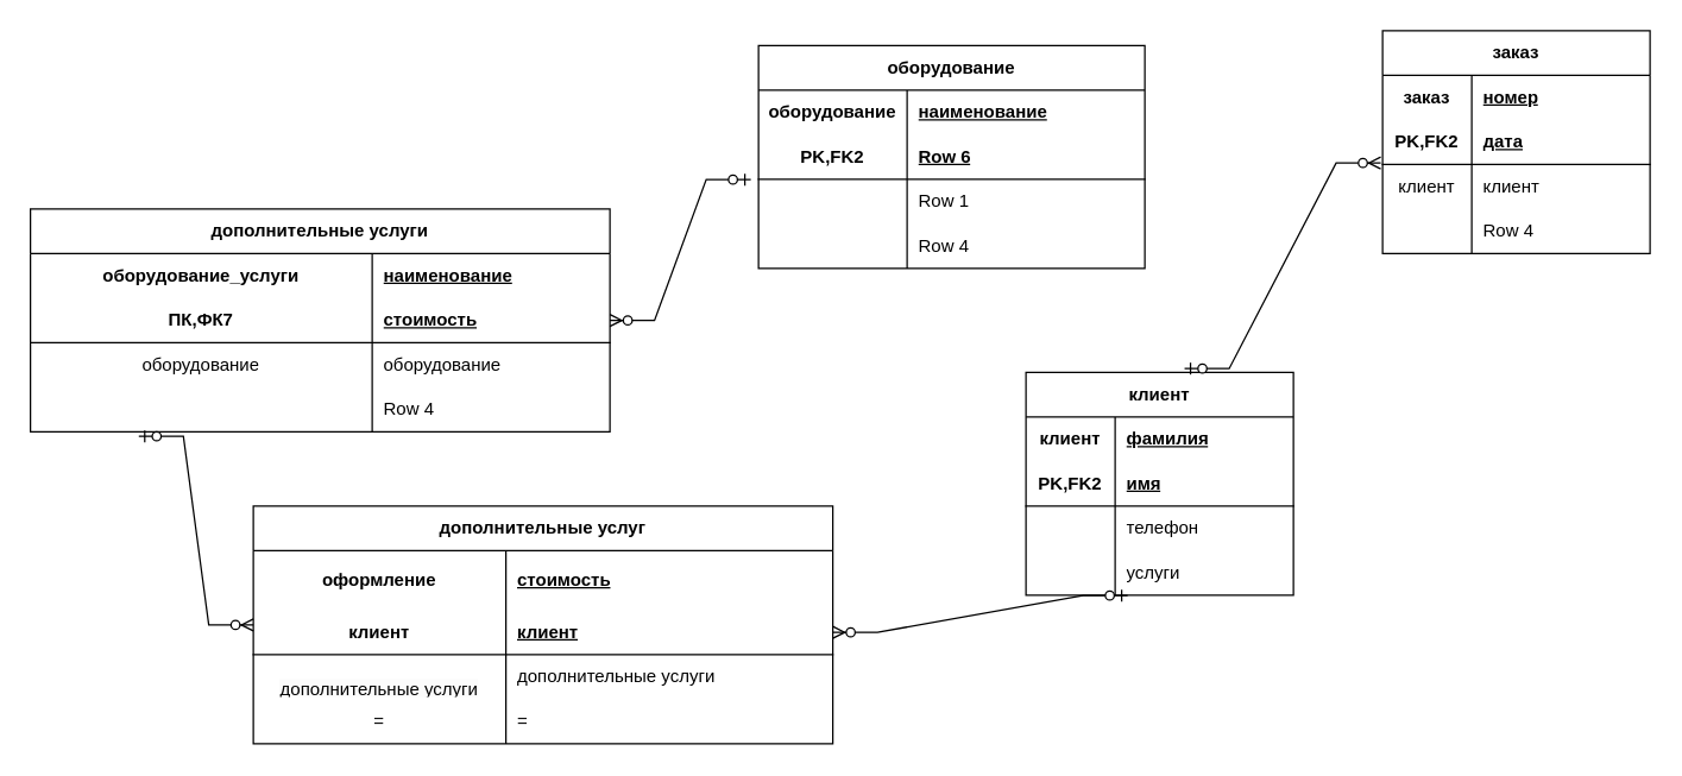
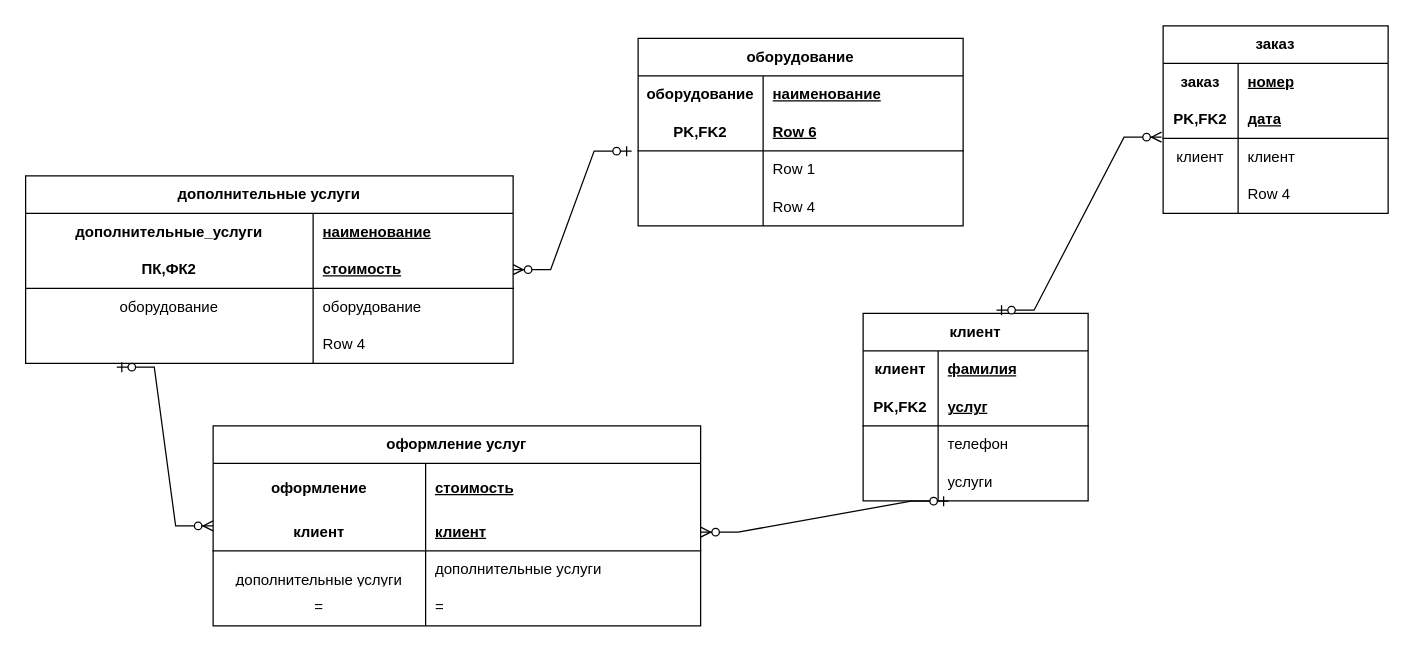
- <mxCell id="4" value="&lt;font style=&quot;vertical-align: inherit;&quot;&gt;&lt;font style=&quot;vertical-align: inherit;&quot;&gt;&lt;font style=&quot;vertical-align: inherit;&quot;&gt;&lt;font style=&quot;vertical-align: inherit;&quot;&gt;&lt;font style=&quot;vertical-align: inherit;&quot;&gt;&lt;font style=&quot;vertical-align: inherit;&quot;&gt;оборудование_услуги&lt;/font&gt;&lt;/font&gt;&lt;/font&gt;&lt;/font&gt;&lt;/font&gt;&lt;/font&gt;" style="shape=partialRectangle;connectable=0;fillColor=none;top=0;left=0;bottom=0;right=0;fontStyle=1;overflow=hidden;html=1;whiteSpace=wrap;" parent="3" vertex="1"><mxGeometry width="230" height="30" as="geometry"><mxRectangle width="230" height="30" as="alternateBounds" /></mxGeometry></mxCell>
+ <mxCell id="4" value="&lt;font style=&quot;vertical-align: inherit;&quot;&gt;&lt;font style=&quot;vertical-align: inherit;&quot;&gt;&lt;font style=&quot;vertical-align: inherit;&quot;&gt;&lt;font style=&quot;vertical-align: inherit;&quot;&gt;&lt;font style=&quot;vertical-align: inherit;&quot;&gt;&lt;font style=&quot;vertical-align: inherit;&quot;&gt;дополнительные_услуги&lt;/font&gt;&lt;/font&gt;&lt;/font&gt;&lt;/font&gt;&lt;/font&gt;&lt;/font&gt;" style="shape=partialRectangle;connectable=0;fillColor=none;top=0;left=0;bottom=0;right=0;fontStyle=1;overflow=hidden;html=1;whiteSpace=wrap;" parent="3" vertex="1"><mxGeometry width="230" height="30" as="geometry"><mxRectangle width="230" height="30" as="alternateBounds" /></mxGeometry></mxCell>
- <mxCell id="7" value="&lt;font style=&quot;vertical-align: inherit;&quot;&gt;&lt;font style=&quot;vertical-align: inherit;&quot;&gt;ПК,ФК7&lt;/font&gt;&lt;/font&gt;" style="shape=partialRectangle;connectable=0;fillColor=none;top=0;left=0;bottom=0;right=0;fontStyle=1;overflow=hidden;html=1;whiteSpace=wrap;" parent="6" vertex="1"><mxGeometry width="230" height="30" as="geometry"><mxRectangle width="230" height="30" as="alternateBounds" /></mxGeometry></mxCell>
+ <mxCell id="7" value="&lt;font style=&quot;vertical-align: inherit;&quot;&gt;&lt;font style=&quot;vertical-align: inherit;&quot;&gt;ПК,ФК2&lt;/font&gt;&lt;/font&gt;" style="shape=partialRectangle;connectable=0;fillColor=none;top=0;left=0;bottom=0;right=0;fontStyle=1;overflow=hidden;html=1;whiteSpace=wrap;" parent="6" vertex="1"><mxGeometry width="230" height="30" as="geometry"><mxRectangle width="230" height="30" as="alternateBounds" /></mxGeometry></mxCell>
- <mxCell id="49" value="&lt;font style=&quot;vertical-align: inherit;&quot;&gt;&lt;font style=&quot;vertical-align: inherit;&quot;&gt;имя&lt;/font&gt;&lt;/font&gt;" style="shape=partialRectangle;connectable=0;fillColor=none;top=0;left=0;bottom=0;right=0;align=left;spacingLeft=6;fontStyle=5;overflow=hidden;html=1;whiteSpace=wrap;" vertex="1" parent="47"><mxGeometry x="60" width="120" height="30" as="geometry"><mxRectangle width="120" height="30" as="alternateBounds" /></mxGeometry></mxCell>
+ <mxCell id="49" value="&lt;font style=&quot;vertical-align: inherit;&quot;&gt;&lt;font style=&quot;vertical-align: inherit;&quot;&gt;услуг&lt;/font&gt;&lt;/font&gt;" style="shape=partialRectangle;connectable=0;fillColor=none;top=0;left=0;bottom=0;right=0;align=left;spacingLeft=6;fontStyle=5;overflow=hidden;html=1;whiteSpace=wrap;" vertex="1" parent="47"><mxGeometry x="60" width="120" height="30" as="geometry"><mxRectangle width="120" height="30" as="alternateBounds" /></mxGeometry></mxCell>
- <mxCell id="30" value="&lt;font style=&quot;vertical-align: inherit;&quot;&gt;&lt;font style=&quot;vertical-align: inherit;&quot;&gt;дополнительные услуг&lt;/font&gt;&lt;/font&gt;" style="shape=table;startSize=30;container=1;collapsible=1;childLayout=tableLayout;fixedRows=1;rowLines=0;fontStyle=1;align=center;resizeLast=1;html=1;whiteSpace=wrap;" vertex="1" parent="1"><mxGeometry x="170" y="340" width="390" height="160" as="geometry" /></mxCell>
+ <mxCell id="30" value="&lt;font style=&quot;vertical-align: inherit;&quot;&gt;&lt;font style=&quot;vertical-align: inherit;&quot;&gt;оформление услуг&lt;/font&gt;&lt;/font&gt;" style="shape=table;startSize=30;container=1;collapsible=1;childLayout=tableLayout;fixedRows=1;rowLines=0;fontStyle=1;align=center;resizeLast=1;html=1;whiteSpace=wrap;" vertex="1" parent="1"><mxGeometry x="170" y="340" width="390" height="160" as="geometry" /></mxCell>
